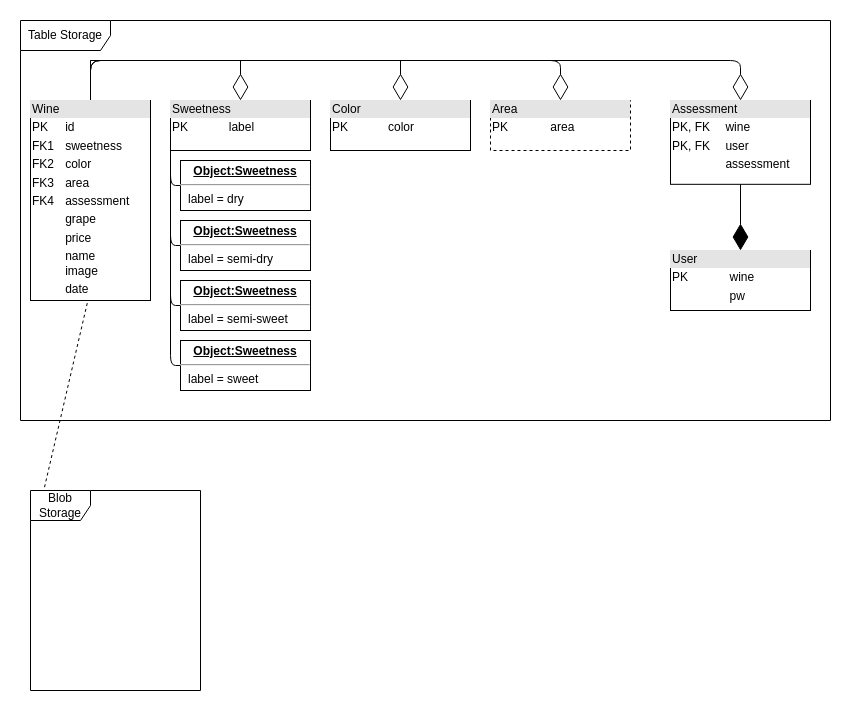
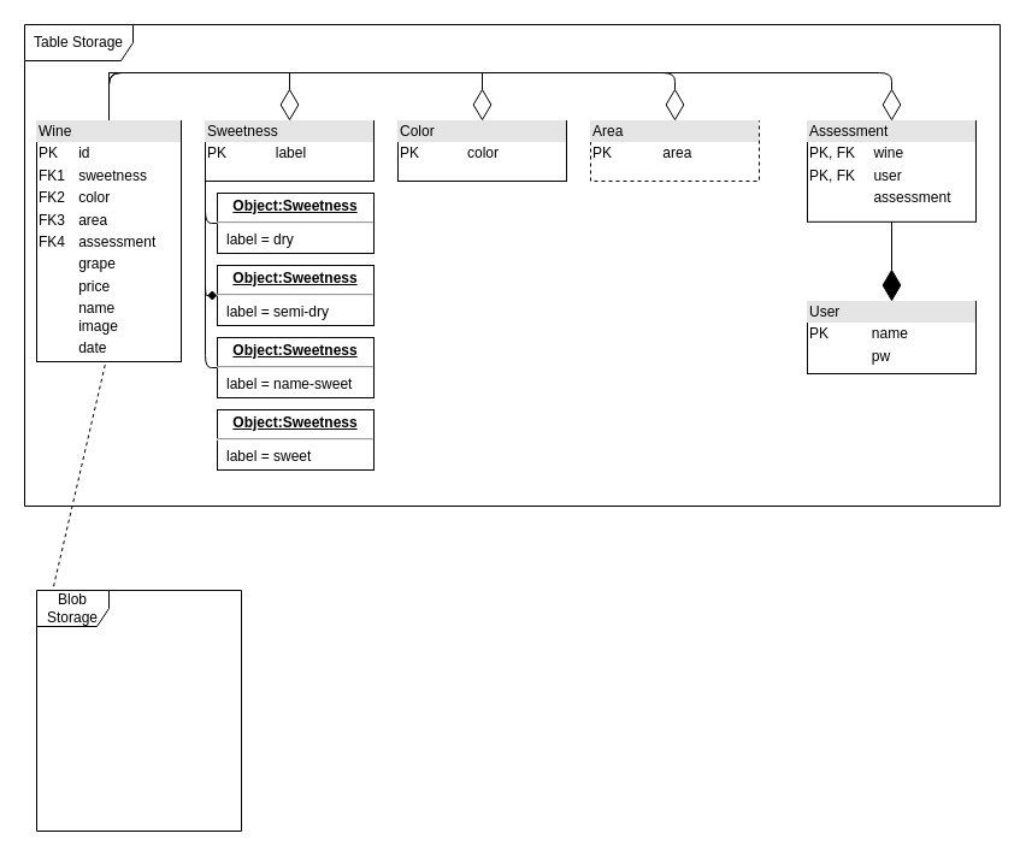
- <mxCell id="14" value="" style="endArrow=none;html=1;edgeStyle=orthogonalEdgeStyle;strokeWidth=1;fontSize=1;fontColor=none;exitX=0;exitY=1;exitDx=0;exitDy=0;entryX=0;entryY=0.5;entryDx=0;entryDy=0;" parent="7" source="8" target="10" edge="1"><mxGeometry relative="1" as="geometry"><mxPoint x="-220" y="200" as="sourcePoint" /><mxPoint x="-60" y="200" as="targetPoint" /></mxGeometry></mxCell>
+ <mxCell id="14" value="" style="endArrow=diamond;html=1;edgeStyle=orthogonalEdgeStyle;strokeWidth=1;fontSize=1;fontColor=none;exitX=0;exitY=1;exitDx=0;exitDy=0;entryX=0;entryY=0.5;entryDx=0;entryDy=0;" parent="7" source="8" target="10" edge="1"><mxGeometry relative="1" as="geometry"><mxPoint x="-220" y="200" as="sourcePoint" /><mxPoint x="-60" y="200" as="targetPoint" /></mxGeometry></mxCell>
- <mxCell id="29" value="&lt;div style=&quot;box-sizing: border-box ; width: 100% ; background: #e4e4e4 ; padding: 2px&quot;&gt;User&lt;/div&gt;&lt;table style=&quot;width: 100% ; font-size: 1em&quot; cellpadding=&quot;2&quot; cellspacing=&quot;0&quot;&gt;&lt;tbody&gt;&lt;tr&gt;&lt;td&gt;PK&lt;/td&gt;&lt;td&gt;wine&lt;/td&gt;&lt;/tr&gt;&lt;tr&gt;&lt;td&gt;&lt;br&gt;&lt;/td&gt;&lt;td&gt;pw&lt;/td&gt;&lt;/tr&gt;&lt;tr&gt;&lt;td&gt;&lt;br&gt;&lt;/td&gt;&lt;td&gt;&lt;br&gt;&lt;/td&gt;&lt;/tr&gt;&lt;/tbody&gt;&lt;/table&gt;" style="verticalAlign=top;align=left;overflow=fill;html=1;" parent="1" vertex="1"><mxGeometry x="670" y="250" width="140" height="60" as="geometry" /></mxCell>
+ <mxCell id="29" value="&lt;div style=&quot;box-sizing: border-box ; width: 100% ; background: #e4e4e4 ; padding: 2px&quot;&gt;User&lt;/div&gt;&lt;table style=&quot;width: 100% ; font-size: 1em&quot; cellpadding=&quot;2&quot; cellspacing=&quot;0&quot;&gt;&lt;tbody&gt;&lt;tr&gt;&lt;td&gt;PK&lt;/td&gt;&lt;td&gt;name&lt;/td&gt;&lt;/tr&gt;&lt;tr&gt;&lt;td&gt;&lt;br&gt;&lt;/td&gt;&lt;td&gt;pw&lt;/td&gt;&lt;/tr&gt;&lt;tr&gt;&lt;td&gt;&lt;br&gt;&lt;/td&gt;&lt;td&gt;&lt;br&gt;&lt;/td&gt;&lt;/tr&gt;&lt;/tbody&gt;&lt;/table&gt;" style="verticalAlign=top;align=left;overflow=fill;html=1;" parent="1" vertex="1"><mxGeometry x="670" y="250" width="140" height="60" as="geometry" /></mxCell>
- <mxCell id="11" value="&lt;p style=&quot;margin: 0px ; margin-top: 4px ; text-align: center ; text-decoration: underline&quot;&gt;&lt;b&gt;Object:Sweetness&lt;/b&gt;&lt;/p&gt;&lt;hr&gt;&lt;p style=&quot;margin: 0px ; margin-left: 8px&quot;&gt;label = semi-sweet&lt;br&gt;&lt;/p&gt;" style="verticalAlign=top;align=left;overflow=fill;fontSize=12;fontFamily=Helvetica;html=1;" parent="7" vertex="1"><mxGeometry x="50" y="180" width="130" height="50" as="geometry" /></mxCell>
+ <mxCell id="11" value="&lt;p style=&quot;margin: 0px ; margin-top: 4px ; text-align: center ; text-decoration: underline&quot;&gt;&lt;b&gt;Object:Sweetness&lt;/b&gt;&lt;/p&gt;&lt;hr&gt;&lt;p style=&quot;margin: 0px ; margin-left: 8px&quot;&gt;label = name-sweet&lt;br&gt;&lt;/p&gt;" style="verticalAlign=top;align=left;overflow=fill;fontSize=12;fontFamily=Helvetica;html=1;" parent="7" vertex="1"><mxGeometry x="50" y="180" width="130" height="50" as="geometry" /></mxCell>
- <mxCell id="16" value="" style="endArrow=none;html=1;edgeStyle=orthogonalEdgeStyle;strokeWidth=1;fontSize=1;fontColor=none;exitX=0;exitY=1;exitDx=0;exitDy=0;entryX=0;entryY=0.5;entryDx=0;entryDy=0;" parent="7" source="8" target="12" edge="1"><mxGeometry relative="1" as="geometry"><mxPoint x="10" y="100.0" as="sourcePoint" /><mxPoint x="60" y="265" as="targetPoint" /></mxGeometry></mxCell>
